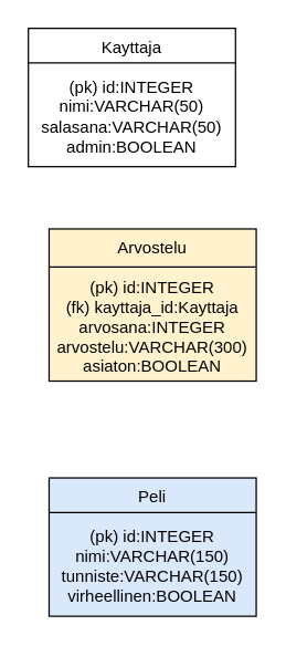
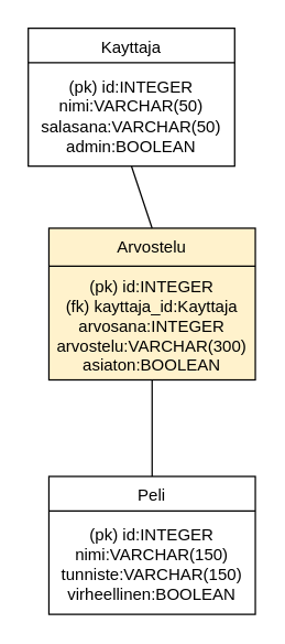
+ <mxCell id="8" value="" style="endArrow=none;html=1;entryX=0.5;entryY=1;entryDx=0;entryDy=0;exitX=0.5;exitY=0;exitDx=0;exitDy=0;" edge="1" parent="1" source="3" target="2"><mxGeometry width="50" height="50" relative="1" as="geometry"><mxPoint x="65" y="545" as="sourcePoint" /><mxPoint x="115" y="495" as="targetPoint" /></mxGeometry></mxCell>
+ <mxCell id="7" value="" style="endArrow=none;html=1;entryX=0.5;entryY=1;entryDx=0;entryDy=0;exitX=0.5;exitY=0;exitDx=0;exitDy=0;" edge="1" parent="1" source="4" target="3"><mxGeometry width="50" height="50" relative="1" as="geometry"><mxPoint x="55" y="535" as="sourcePoint" /><mxPoint x="105" y="485" as="targetPoint" /></mxGeometry></mxCell>
- <mxCell id="4" value="&lt;div&gt;Peli&lt;br&gt;&lt;/div&gt;&lt;div&gt;&lt;br&gt;&lt;/div&gt;&lt;div&gt;(pk) id:INTEGER&lt;/div&gt;&lt;div&gt;nimi:VARCHAR(150)&lt;/div&gt;&lt;div&gt;tunniste:VARCHAR(150)&lt;/div&gt;&lt;div&gt;virheellinen:BOOLEAN&lt;br&gt;&lt;/div&gt;" style="rounded=0;whiteSpace=wrap;html=1;verticalAlign=top;fillColor=#dae8fc;" vertex="1" parent="1"><mxGeometry x="35" y="345" width="150" height="100" as="geometry" /></mxCell>
+ <mxCell id="4" value="&lt;div&gt;Peli&lt;br&gt;&lt;/div&gt;&lt;div&gt;&lt;br&gt;&lt;/div&gt;&lt;div&gt;(pk) id:INTEGER&lt;/div&gt;&lt;div&gt;nimi:VARCHAR(150)&lt;/div&gt;&lt;div&gt;tunniste:VARCHAR(150)&lt;/div&gt;&lt;div&gt;virheellinen:BOOLEAN&lt;br&gt;&lt;/div&gt;" style="rounded=0;whiteSpace=wrap;html=1;verticalAlign=top;" vertex="1" parent="1"><mxGeometry x="35" y="345" width="150" height="100" as="geometry" /></mxCell>
